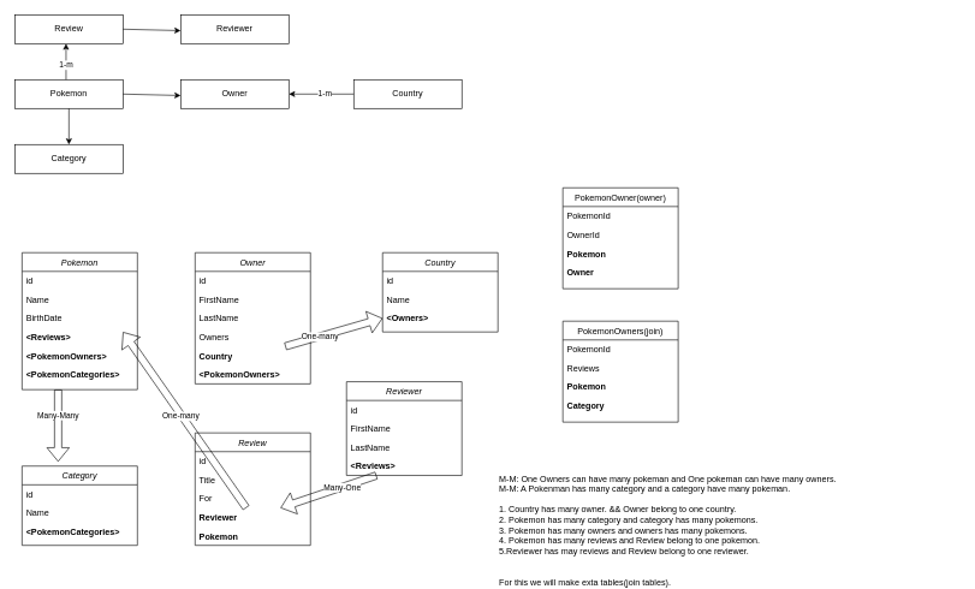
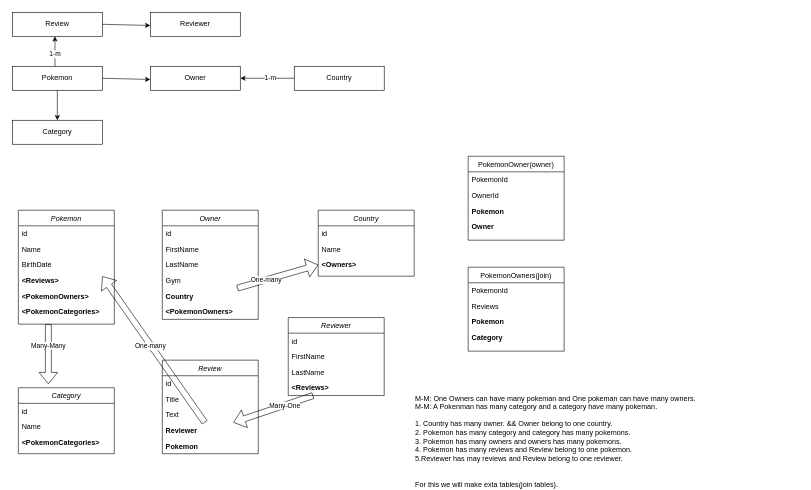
- <mxCell id="27" value="Owners" style="text;align=left;verticalAlign=top;spacingLeft=4;spacingRight=4;overflow=hidden;rotatable=0;points=[[0,0.5],[1,0.5]];portConstraint=eastwest;rounded=0;shadow=0;html=0;" parent="23" vertex="1"><mxGeometry y="104" width="160" height="26" as="geometry" /></mxCell>
+ <mxCell id="27" value="Gym" style="text;align=left;verticalAlign=top;spacingLeft=4;spacingRight=4;overflow=hidden;rotatable=0;points=[[0,0.5],[1,0.5]];portConstraint=eastwest;rounded=0;shadow=0;html=0;" parent="23" vertex="1"><mxGeometry y="104" width="160" height="26" as="geometry" /></mxCell>
- <mxCell id="46" value="For" style="text;align=left;verticalAlign=top;spacingLeft=4;spacingRight=4;overflow=hidden;rotatable=0;points=[[0,0.5],[1,0.5]];portConstraint=eastwest;" parent="43" vertex="1"><mxGeometry y="78" width="160" height="26" as="geometry" /></mxCell>
+ <mxCell id="46" value="Text" style="text;align=left;verticalAlign=top;spacingLeft=4;spacingRight=4;overflow=hidden;rotatable=0;points=[[0,0.5],[1,0.5]];portConstraint=eastwest;" parent="43" vertex="1"><mxGeometry y="78" width="160" height="26" as="geometry" /></mxCell>
